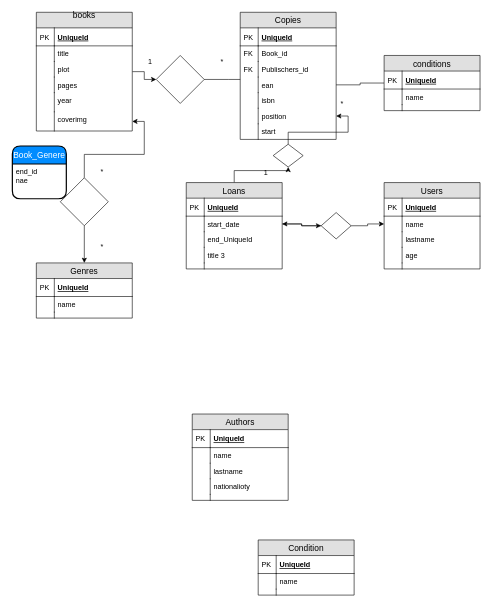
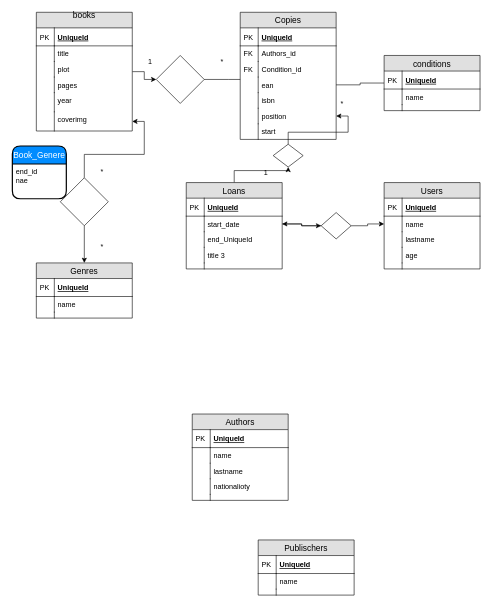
- <mxCell id="62" value="Book_id" style="shape=partialRectangle;top=0;left=0;right=0;bottom=0;align=left;verticalAlign=top;fillColor=none;spacingLeft=34;spacingRight=4;overflow=hidden;rotatable=0;points=[[0,0.5],[1,0.5]];portConstraint=eastwest;dropTarget=0;fontSize=12;" parent="59" vertex="1"><mxGeometry y="56" width="160" height="26" as="geometry" /></mxCell>
+ <mxCell id="62" value="Authors_id" style="shape=partialRectangle;top=0;left=0;right=0;bottom=0;align=left;verticalAlign=top;fillColor=none;spacingLeft=34;spacingRight=4;overflow=hidden;rotatable=0;points=[[0,0.5],[1,0.5]];portConstraint=eastwest;dropTarget=0;fontSize=12;" parent="59" vertex="1"><mxGeometry y="56" width="160" height="26" as="geometry" /></mxCell>
- <mxCell id="64" value="Publischers_id" style="shape=partialRectangle;top=0;left=0;right=0;bottom=0;align=left;verticalAlign=top;fillColor=none;spacingLeft=34;spacingRight=4;overflow=hidden;rotatable=0;points=[[0,0.5],[1,0.5]];portConstraint=eastwest;dropTarget=0;fontSize=12;" parent="59" vertex="1"><mxGeometry y="82" width="160" height="26" as="geometry" /></mxCell>
+ <mxCell id="64" value="Condition_id" style="shape=partialRectangle;top=0;left=0;right=0;bottom=0;align=left;verticalAlign=top;fillColor=none;spacingLeft=34;spacingRight=4;overflow=hidden;rotatable=0;points=[[0,0.5],[1,0.5]];portConstraint=eastwest;dropTarget=0;fontSize=12;" parent="59" vertex="1"><mxGeometry y="82" width="160" height="26" as="geometry" /></mxCell>
- <mxCell id="39" value="Condition" style="swimlane;fontStyle=0;childLayout=stackLayout;horizontal=1;startSize=26;fillColor=#e0e0e0;horizontalStack=0;resizeParent=1;resizeParentMax=0;resizeLast=0;collapsible=1;marginBottom=0;swimlaneFillColor=#ffffff;align=center;fontSize=14;" parent="1" vertex="1"><mxGeometry x="430" y="900" width="160" height="92" as="geometry" /></mxCell>
+ <mxCell id="39" value="Publischers" style="swimlane;fontStyle=0;childLayout=stackLayout;horizontal=1;startSize=26;fillColor=#e0e0e0;horizontalStack=0;resizeParent=1;resizeParentMax=0;resizeLast=0;collapsible=1;marginBottom=0;swimlaneFillColor=#ffffff;align=center;fontSize=14;" parent="1" vertex="1"><mxGeometry x="430" y="900" width="160" height="92" as="geometry" /></mxCell>
